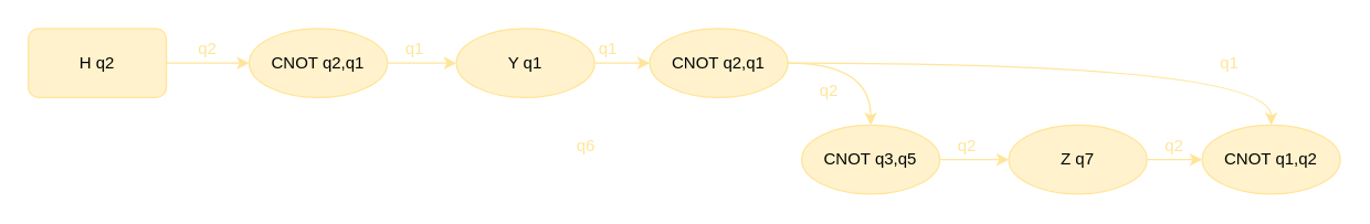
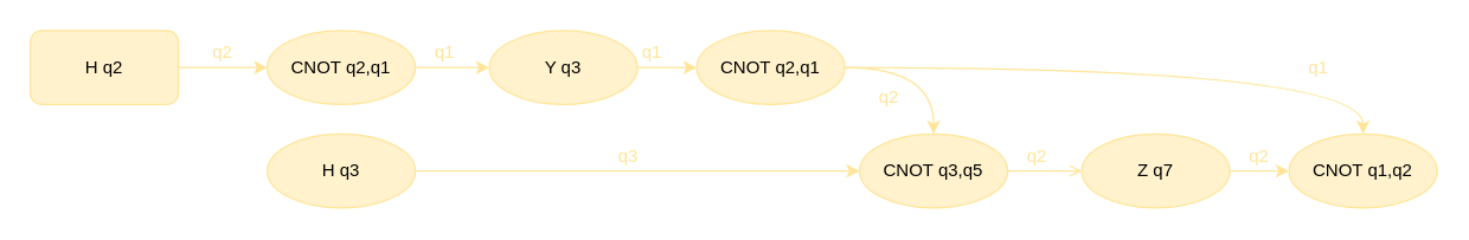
- <mxCell id="10" value="Y q1" style="ellipse;whiteSpace=wrap;html=1;strokeColor=#FFE599;fillColor=#FFF2CC;" vertex="1" parent="1"><mxGeometry x="330" y="20" width="100" height="50" as="geometry" /></mxCell>
+ <mxCell id="10" value="Y q3" style="ellipse;whiteSpace=wrap;html=1;strokeColor=#FFE599;fillColor=#FFF2CC;" vertex="1" parent="1"><mxGeometry x="330" y="20" width="100" height="50" as="geometry" /></mxCell>
- <mxCell id="19" value="q6" style="text;html=1;strokeColor=none;fillColor=none;align=center;verticalAlign=middle;whiteSpace=wrap;rounded=0;fontColor=#FFE599;" vertex="1" parent="1"><mxGeometry x="394" y="90" width="60" height="30" as="geometry" /></mxCell>
+ <mxCell id="19" value="q3" style="text;html=1;strokeColor=none;fillColor=none;align=center;verticalAlign=middle;whiteSpace=wrap;rounded=0;fontColor=#FFE599;" vertex="1" parent="1"><mxGeometry x="394" y="90" width="60" height="30" as="geometry" /></mxCell>
+ <mxCell id="12" value="H q3" style="ellipse;whiteSpace=wrap;html=1;strokeColor=#FFE599;fillColor=#FFF2CC;" vertex="1" parent="1"><mxGeometry x="180" y="90" width="100" height="50" as="geometry" /></mxCell>
+ <mxCell id="11" style="edgeStyle=orthogonalEdgeStyle;rounded=0;orthogonalLoop=1;jettySize=auto;html=1;exitX=1;exitY=0.5;exitDx=0;exitDy=0;entryX=0;entryY=0.5;entryDx=0;entryDy=0;strokeColor=#FFE599;" edge="1" parent="1" source="12" target="8"><mxGeometry relative="1" as="geometry" /></mxCell>
- <mxCell id="7" style="edgeStyle=orthogonalEdgeStyle;rounded=0;orthogonalLoop=1;jettySize=auto;html=1;exitX=1;exitY=0.5;exitDx=0;exitDy=0;entryX=0;entryY=0.5;entryDx=0;entryDy=0;strokeColor=#FFE599;" edge="1" parent="1" source="8" target="14"><mxGeometry relative="1" as="geometry" /></mxCell>
+ <mxCell id="7" style="edgeStyle=orthogonalEdgeStyle;rounded=0;orthogonalLoop=1;jettySize=auto;html=1;exitX=1;exitY=0.5;exitDx=0;exitDy=0;entryX=0;entryY=0.5;entryDx=0;entryDy=0;strokeColor=#FFE599;endArrow=open;" edge="1" parent="1" source="8" target="14"><mxGeometry relative="1" as="geometry" /></mxCell>
